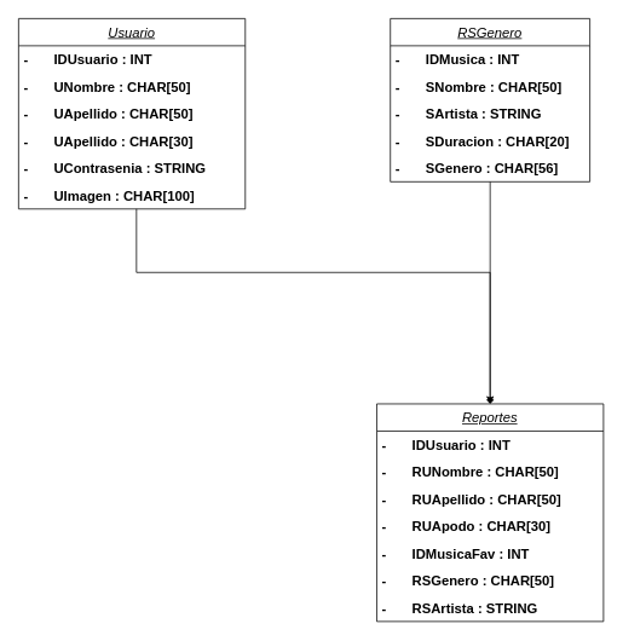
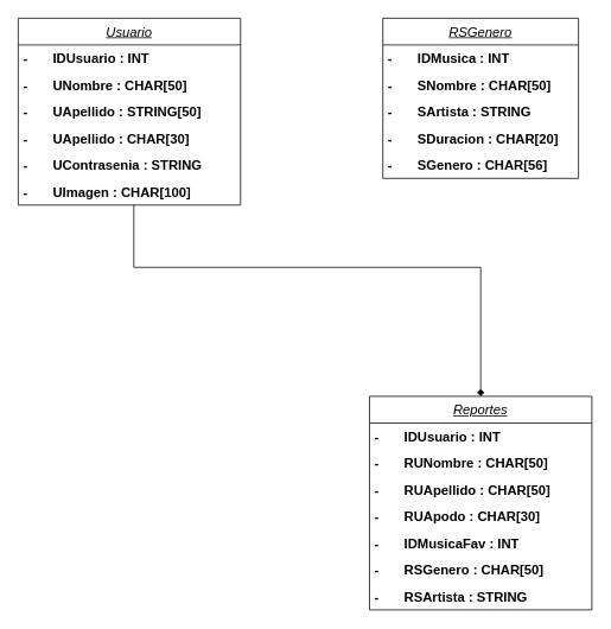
- <mxCell id="13" value="-&lt;span style=&quot;white-space: pre; font-size: 15px;&quot;&gt;&#09;&lt;/span&gt;UApellido : CHAR[50]" style="text;strokeColor=none;fillColor=none;align=left;verticalAlign=middle;spacingLeft=4;spacingRight=4;overflow=hidden;points=[[0,0.5],[1,0.5]];portConstraint=eastwest;rotatable=0;whiteSpace=wrap;html=1;fontStyle=1;fontSize=15;" vertex="1" parent="10"><mxGeometry y="90" width="250" height="30" as="geometry" /></mxCell>
+ <mxCell id="13" value="-&lt;span style=&quot;white-space: pre; font-size: 15px;&quot;&gt;&#09;&lt;/span&gt;UApellido : STRING[50]" style="text;strokeColor=none;fillColor=none;align=left;verticalAlign=middle;spacingLeft=4;spacingRight=4;overflow=hidden;points=[[0,0.5],[1,0.5]];portConstraint=eastwest;rotatable=0;whiteSpace=wrap;html=1;fontStyle=1;fontSize=15;" vertex="1" parent="10"><mxGeometry y="90" width="250" height="30" as="geometry" /></mxCell>
- <mxCell id="2" style="edgeStyle=orthogonalEdgeStyle;rounded=0;orthogonalLoop=1;jettySize=auto;html=1;entryX=0.5;entryY=0;entryDx=0;entryDy=0;" edge="1" parent="1" source="3" target="17"><mxGeometry relative="1" as="geometry" /></mxCell>
